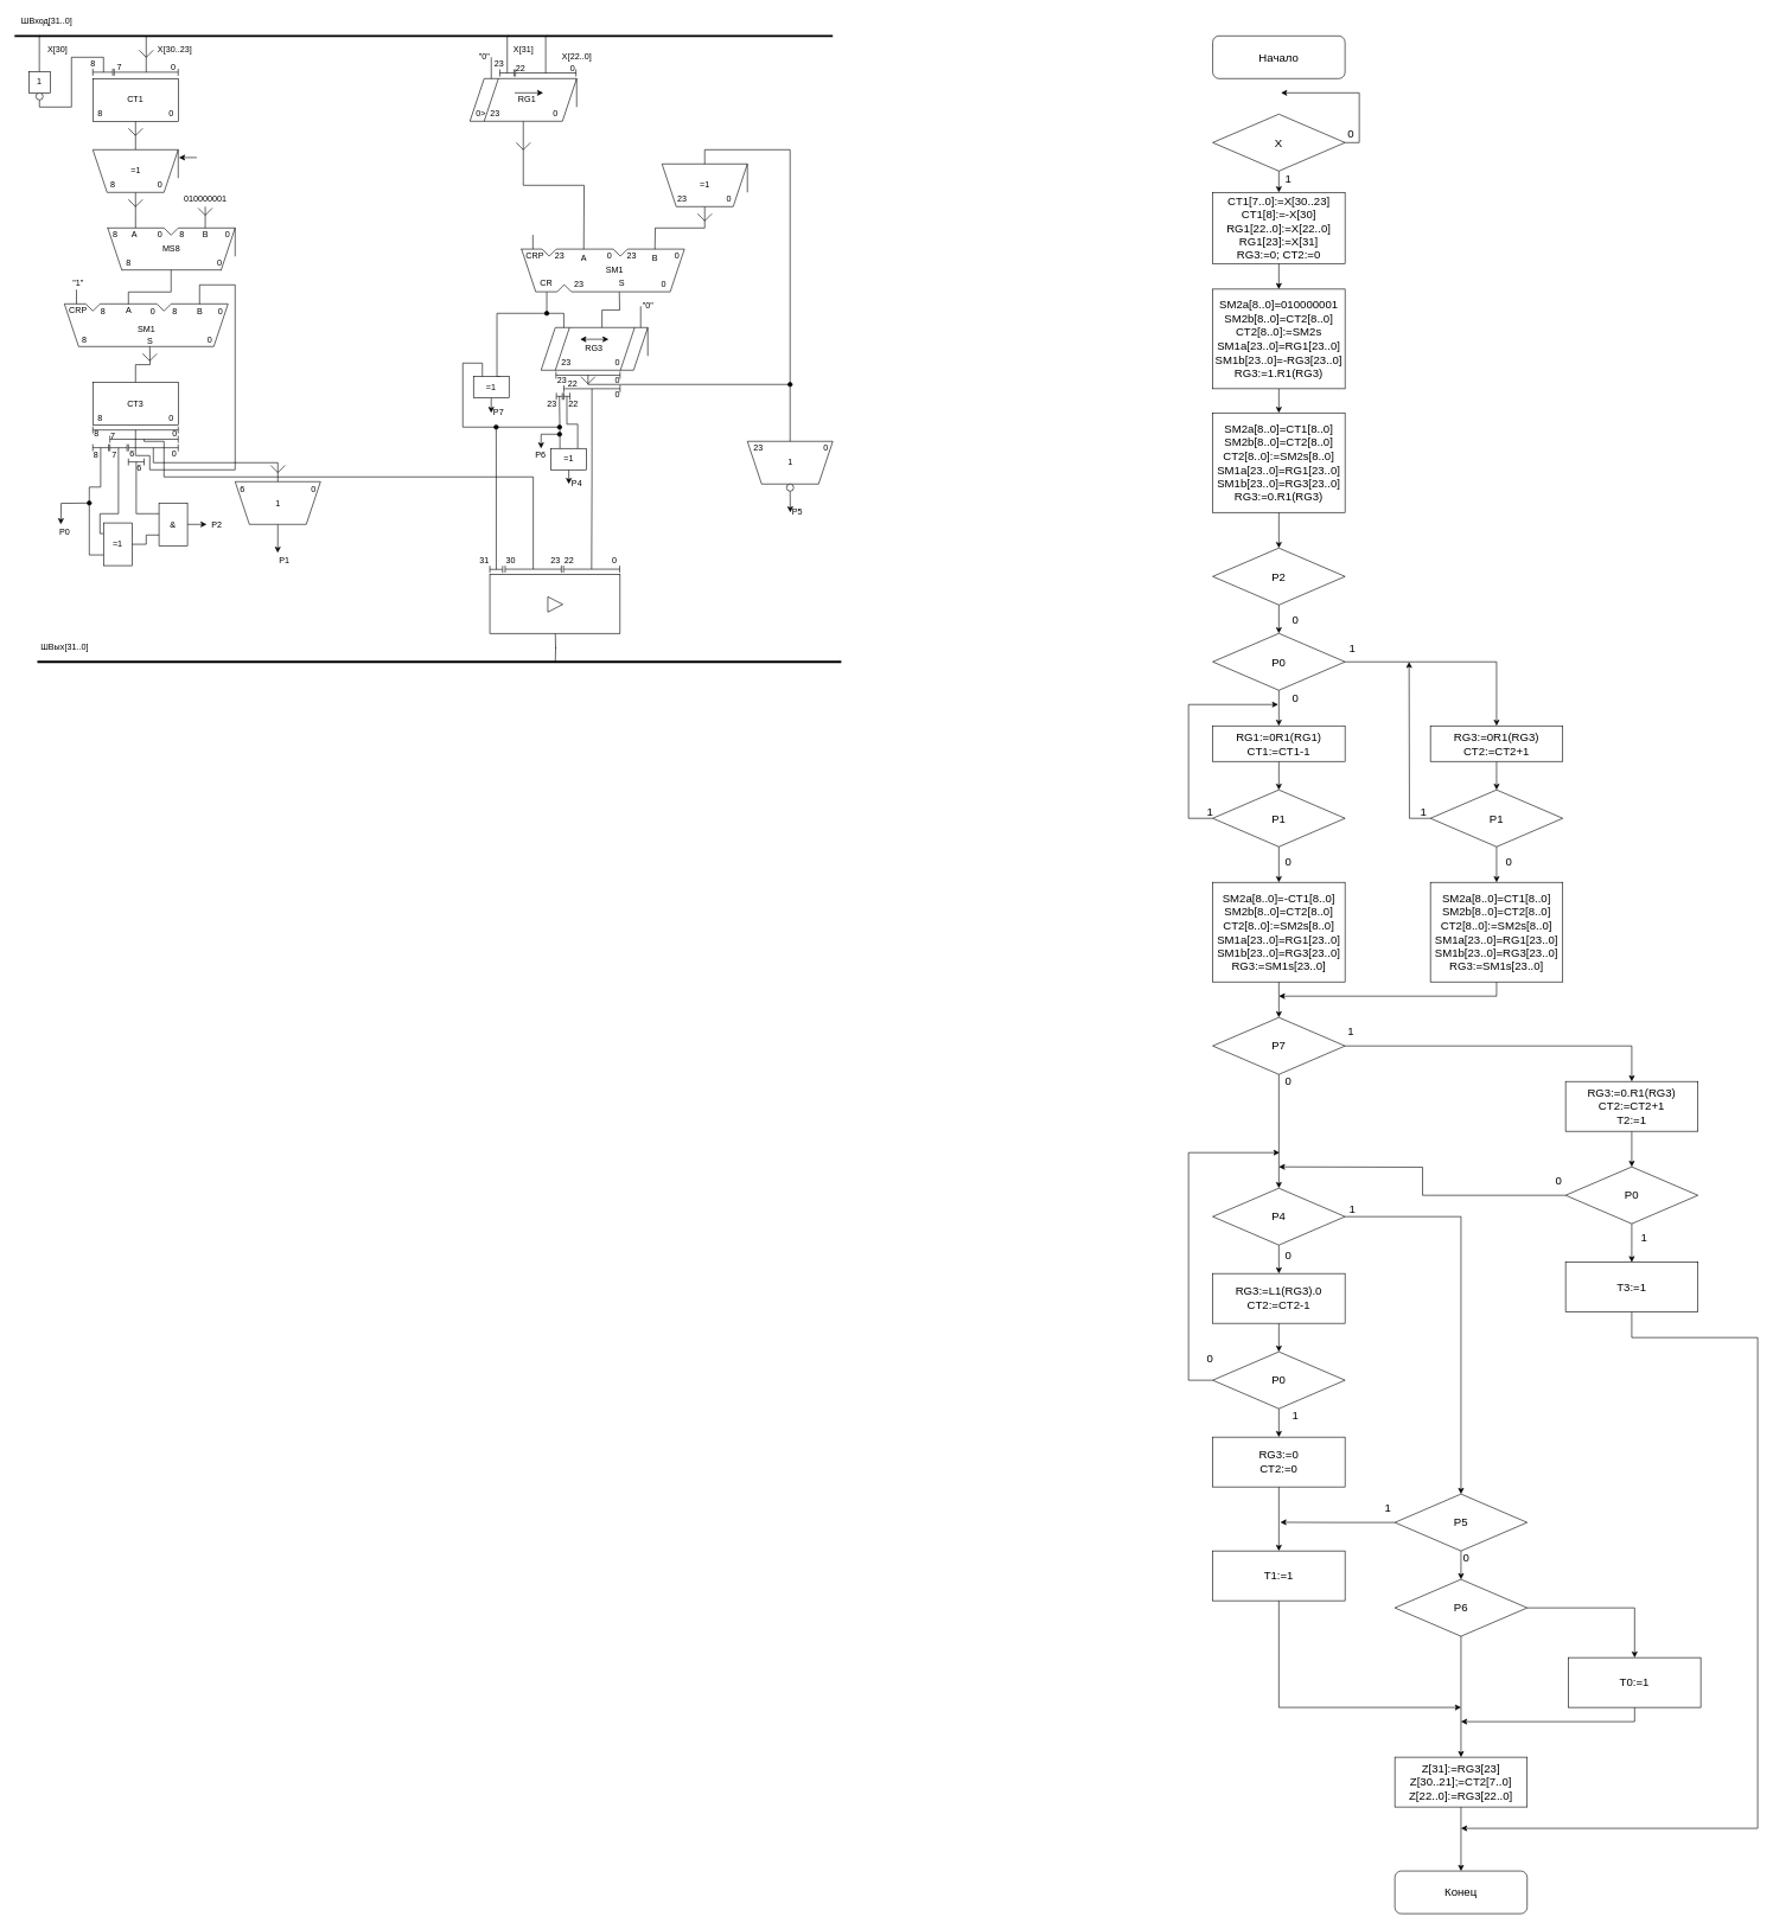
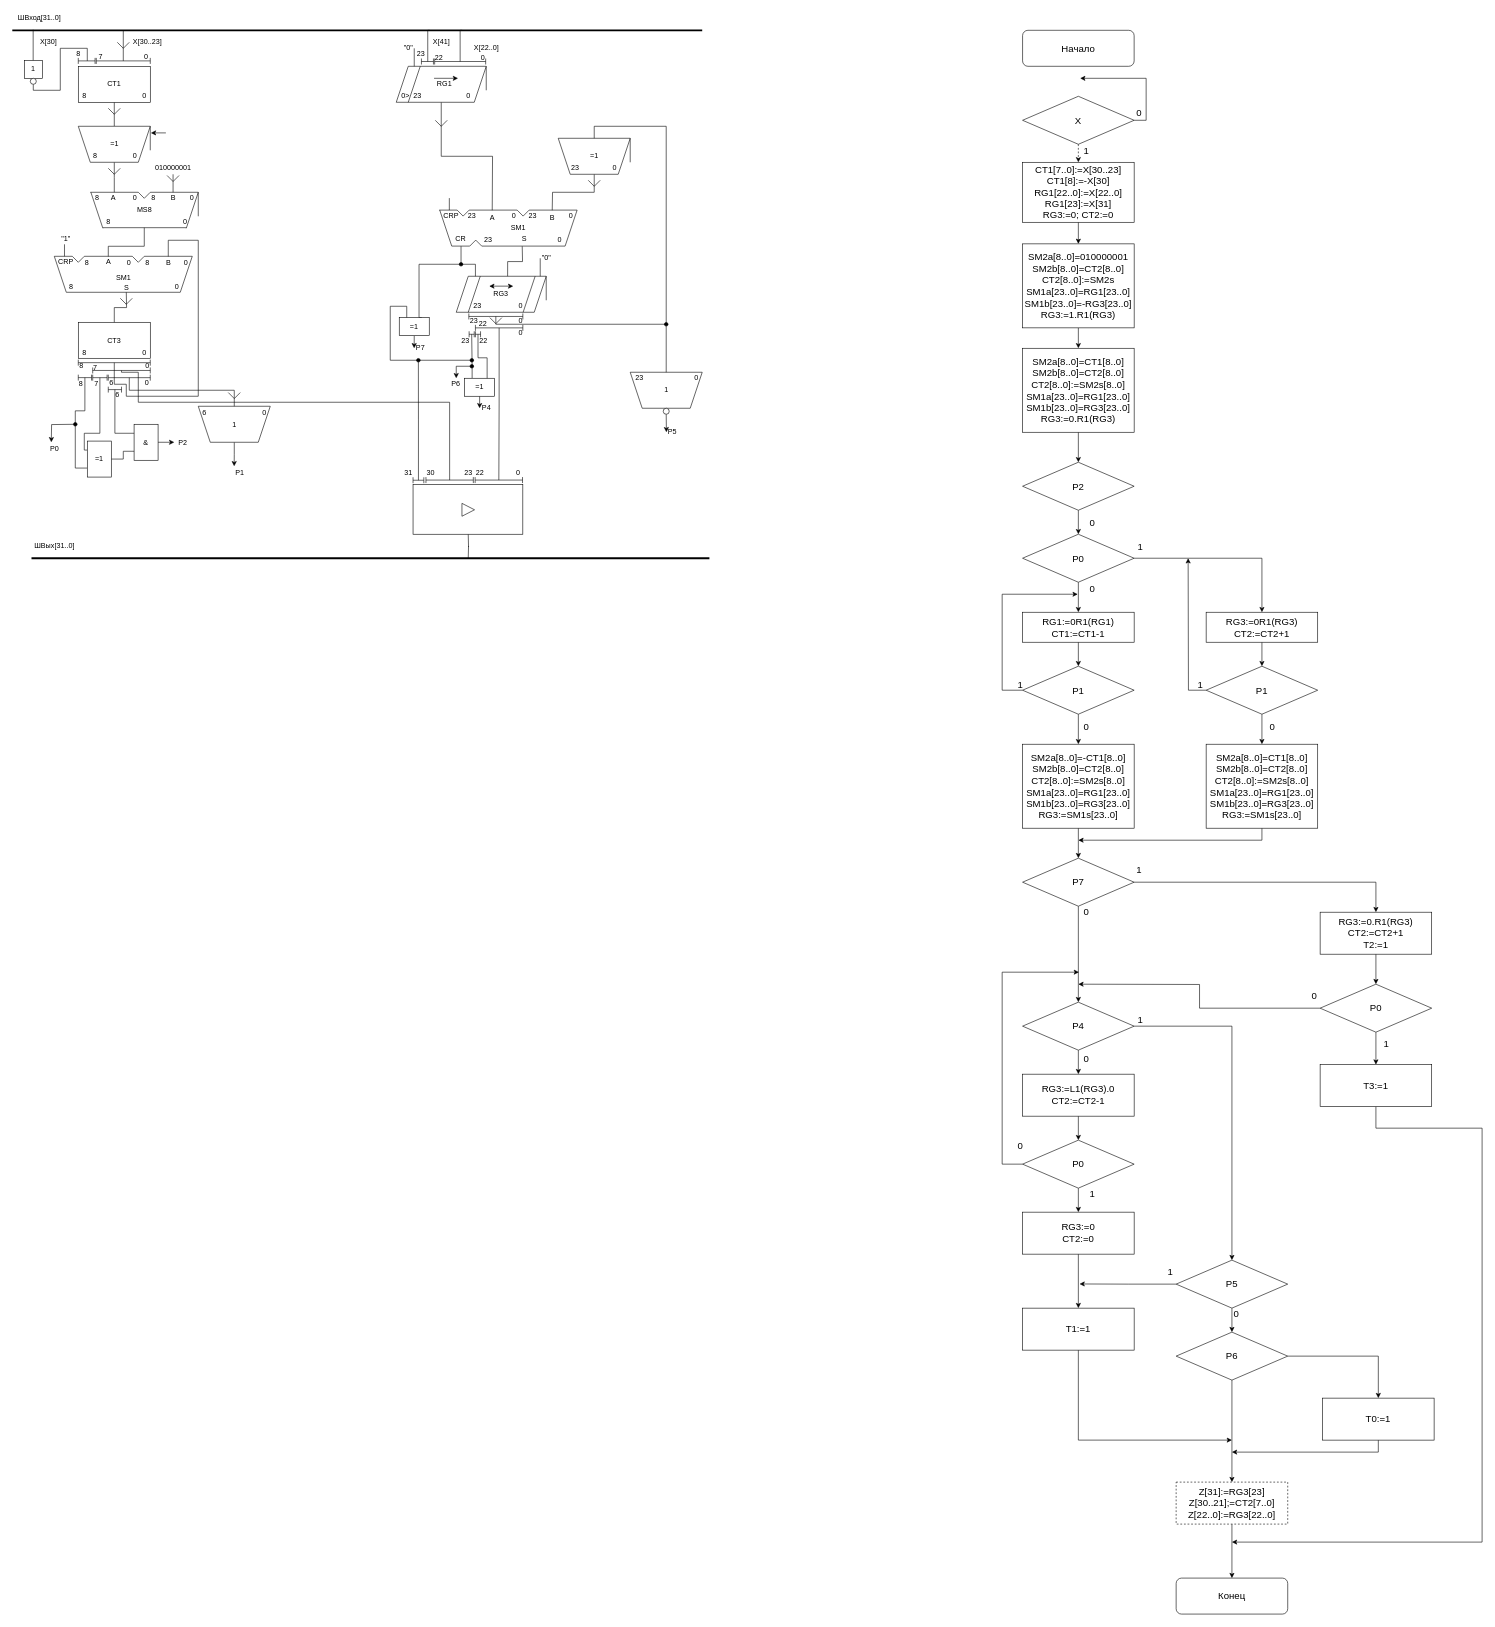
- <mxCell id="99" value="X[31]" style="text;html=1;align=center;verticalAlign=middle;resizable=0;points=[];autosize=1;strokeColor=none;fillColor=none;" parent="1" vertex="1"><mxGeometry x="715" y="60" width="40" height="20" as="geometry" /></mxCell>
+ <mxCell id="99" value="X[41]" style="text;html=1;align=center;verticalAlign=middle;resizable=0;points=[];autosize=1;strokeColor=none;fillColor=none;" parent="1" vertex="1"><mxGeometry x="715" y="60" width="40" height="20" as="geometry" /></mxCell>
- <mxCell id="129" style="edgeStyle=orthogonalEdgeStyle;rounded=0;orthogonalLoop=1;jettySize=auto;html=1;exitX=0.5;exitY=1;exitDx=0;exitDy=0;entryX=0.5;entryY=0;entryDx=0;entryDy=0;fontSize=16;startArrow=none;startFill=0;endArrow=classic;endFill=1;strokeWidth=1;" parent="1" source="130" target="133" edge="1"><mxGeometry relative="1" as="geometry" /></mxCell>
+ <mxCell id="129" style="edgeStyle=orthogonalEdgeStyle;rounded=0;orthogonalLoop=1;jettySize=auto;html=1;exitX=0.5;exitY=1;exitDx=0;exitDy=0;entryX=0.5;entryY=0;entryDx=0;entryDy=0;fontSize=16;startArrow=none;startFill=0;endArrow=classic;endFill=1;strokeWidth=1;dashed=1;" parent="1" source="130" target="133" edge="1"><mxGeometry relative="1" as="geometry" /></mxCell>
- <mxCell id="206" value="Z[31]:=RG3[23]&lt;br&gt;Z[30..21];=CT2[7..0]&lt;br&gt;Z[22..0]:=RG3[22..0]" style="rounded=0;whiteSpace=wrap;html=1;fontSize=16;" parent="1" vertex="1"><mxGeometry x="1960" y="2470" width="186" height="70" as="geometry" /></mxCell>
+ <mxCell id="206" value="Z[31]:=RG3[23]&lt;br&gt;Z[30..21];=CT2[7..0]&lt;br&gt;Z[22..0]:=RG3[22..0]" style="rounded=0;whiteSpace=wrap;html=1;fontSize=16;dashed=1;" parent="1" vertex="1"><mxGeometry x="1960" y="2470" width="186" height="70" as="geometry" /></mxCell>
